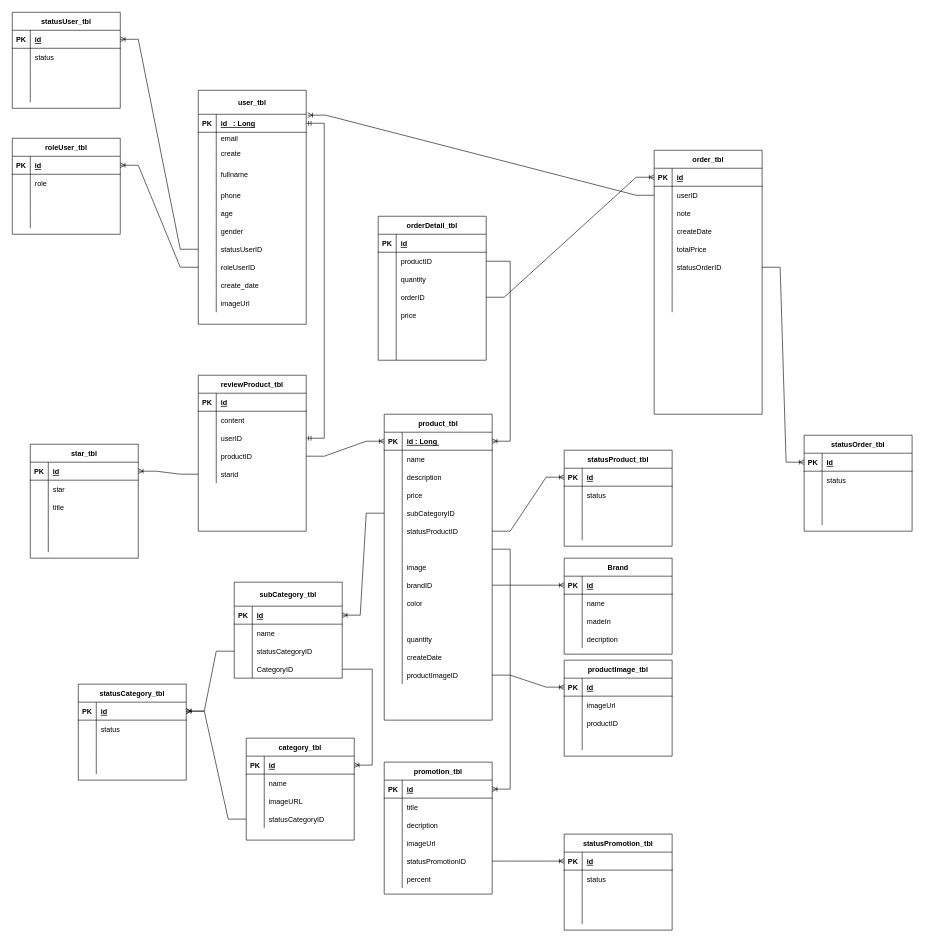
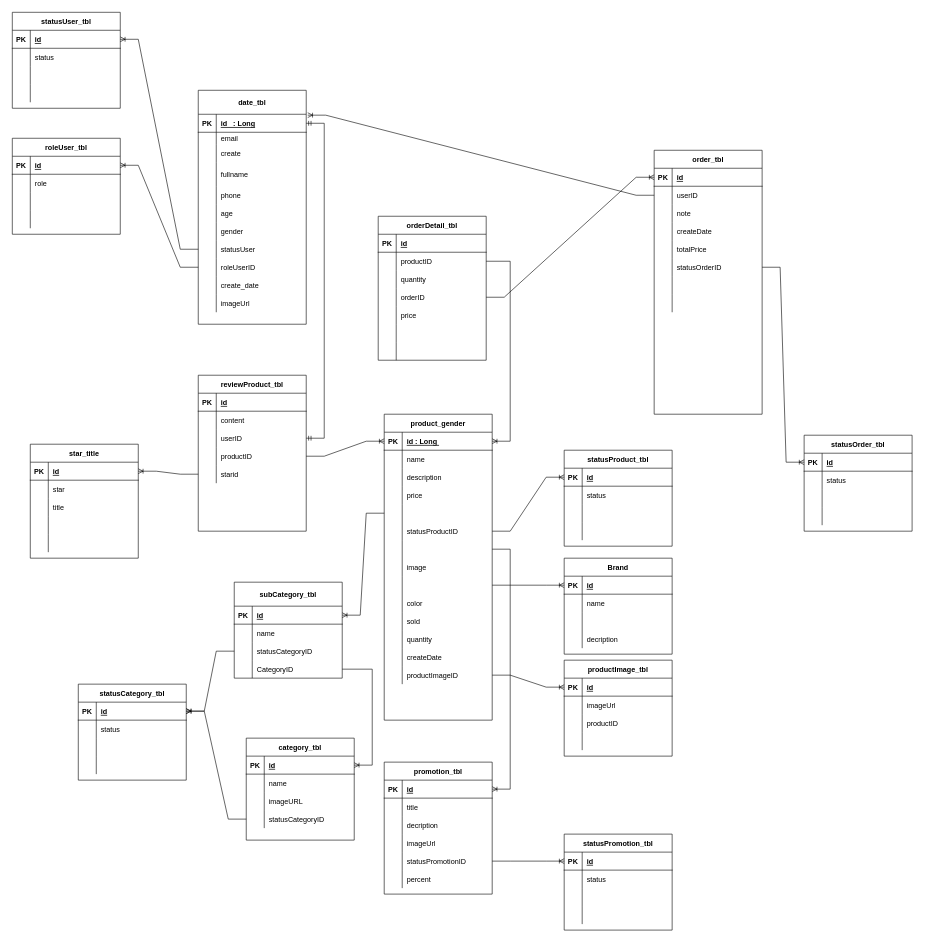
- <mxCell id="115" value="user_tbl" style="shape=table;startSize=40;container=1;collapsible=1;childLayout=tableLayout;fixedRows=1;rowLines=0;fontStyle=1;align=center;resizeLast=1;" parent="1" vertex="1"><mxGeometry x="330" y="150" width="180" height="390" as="geometry"><mxRectangle x="30" y="330" width="110" height="30" as="alternateBounds" /></mxGeometry></mxCell>
+ <mxCell id="115" value="date_tbl" style="shape=table;startSize=40;container=1;collapsible=1;childLayout=tableLayout;fixedRows=1;rowLines=0;fontStyle=1;align=center;resizeLast=1;" parent="1" vertex="1"><mxGeometry x="330" y="150" width="180" height="390" as="geometry"><mxRectangle x="30" y="330" width="110" height="30" as="alternateBounds" /></mxGeometry></mxCell>
- <mxCell id="139" value="statusUserID" style="shape=partialRectangle;connectable=0;fillColor=none;top=0;left=0;bottom=0;right=0;align=left;spacingLeft=6;overflow=hidden;" parent="137" vertex="1"><mxGeometry x="30.0" width="150.0" height="30" as="geometry"><mxRectangle width="150.0" height="30" as="alternateBounds" /></mxGeometry></mxCell>
+ <mxCell id="139" value="statusUser" style="shape=partialRectangle;connectable=0;fillColor=none;top=0;left=0;bottom=0;right=0;align=left;spacingLeft=6;overflow=hidden;" parent="137" vertex="1"><mxGeometry x="30.0" width="150.0" height="30" as="geometry"><mxRectangle width="150.0" height="30" as="alternateBounds" /></mxGeometry></mxCell>
- <mxCell id="21" value="product_tbl" style="shape=table;startSize=30;container=1;collapsible=1;childLayout=tableLayout;fixedRows=1;rowLines=0;fontStyle=1;align=center;resizeLast=1;" parent="1" vertex="1"><mxGeometry x="640" width="180" height="510" as="geometry" y="690" /></mxCell>
+ <mxCell id="21" value="product_gender" style="shape=table;startSize=30;container=1;collapsible=1;childLayout=tableLayout;fixedRows=1;rowLines=0;fontStyle=1;align=center;resizeLast=1;" parent="1" vertex="1"><mxGeometry x="640" width="180" height="510" as="geometry" y="690" /></mxCell>
- <mxCell id="290" value="star_tbl" style="shape=table;startSize=30;container=1;collapsible=1;childLayout=tableLayout;fixedRows=1;rowLines=0;fontStyle=1;align=center;resizeLast=1;" parent="1" vertex="1"><mxGeometry x="50" y="740" width="180" height="190" as="geometry" /></mxCell>
+ <mxCell id="290" value="star_title" style="shape=table;startSize=30;container=1;collapsible=1;childLayout=tableLayout;fixedRows=1;rowLines=0;fontStyle=1;align=center;resizeLast=1;" parent="1" vertex="1"><mxGeometry x="50" y="740" width="180" height="190" as="geometry" /></mxCell>
- <mxCell id="36" value="subCategoryID" style="shape=partialRectangle;connectable=0;fillColor=none;top=0;left=0;bottom=0;right=0;align=left;spacingLeft=6;overflow=hidden;" parent="34" vertex="1"><mxGeometry x="30" width="150" height="30" as="geometry"><mxRectangle width="150" height="30" as="alternateBounds" /></mxGeometry></mxCell>
- <mxCell id="47" value="brandID" style="shape=partialRectangle;connectable=0;fillColor=none;top=0;left=0;bottom=0;right=0;align=left;spacingLeft=6;overflow=hidden;" parent="45" vertex="1"><mxGeometry x="30" width="150" height="30" as="geometry"><mxRectangle width="150" height="30" as="alternateBounds" /></mxGeometry></mxCell>
+ <mxCell id="53" value="sold" style="shape=partialRectangle;connectable=0;fillColor=none;top=0;left=0;bottom=0;right=0;align=left;spacingLeft=6;overflow=hidden;" parent="51" vertex="1"><mxGeometry x="30" width="150" height="30" as="geometry"><mxRectangle width="150" height="30" as="alternateBounds" /></mxGeometry></mxCell>
- <mxCell id="270" value="madeIn" style="shape=partialRectangle;connectable=0;fillColor=none;top=0;left=0;bottom=0;right=0;align=left;spacingLeft=6;overflow=hidden;" parent="268" vertex="1"><mxGeometry x="30" width="150" height="30" as="geometry"><mxRectangle width="150" height="30" as="alternateBounds" /></mxGeometry></mxCell>
